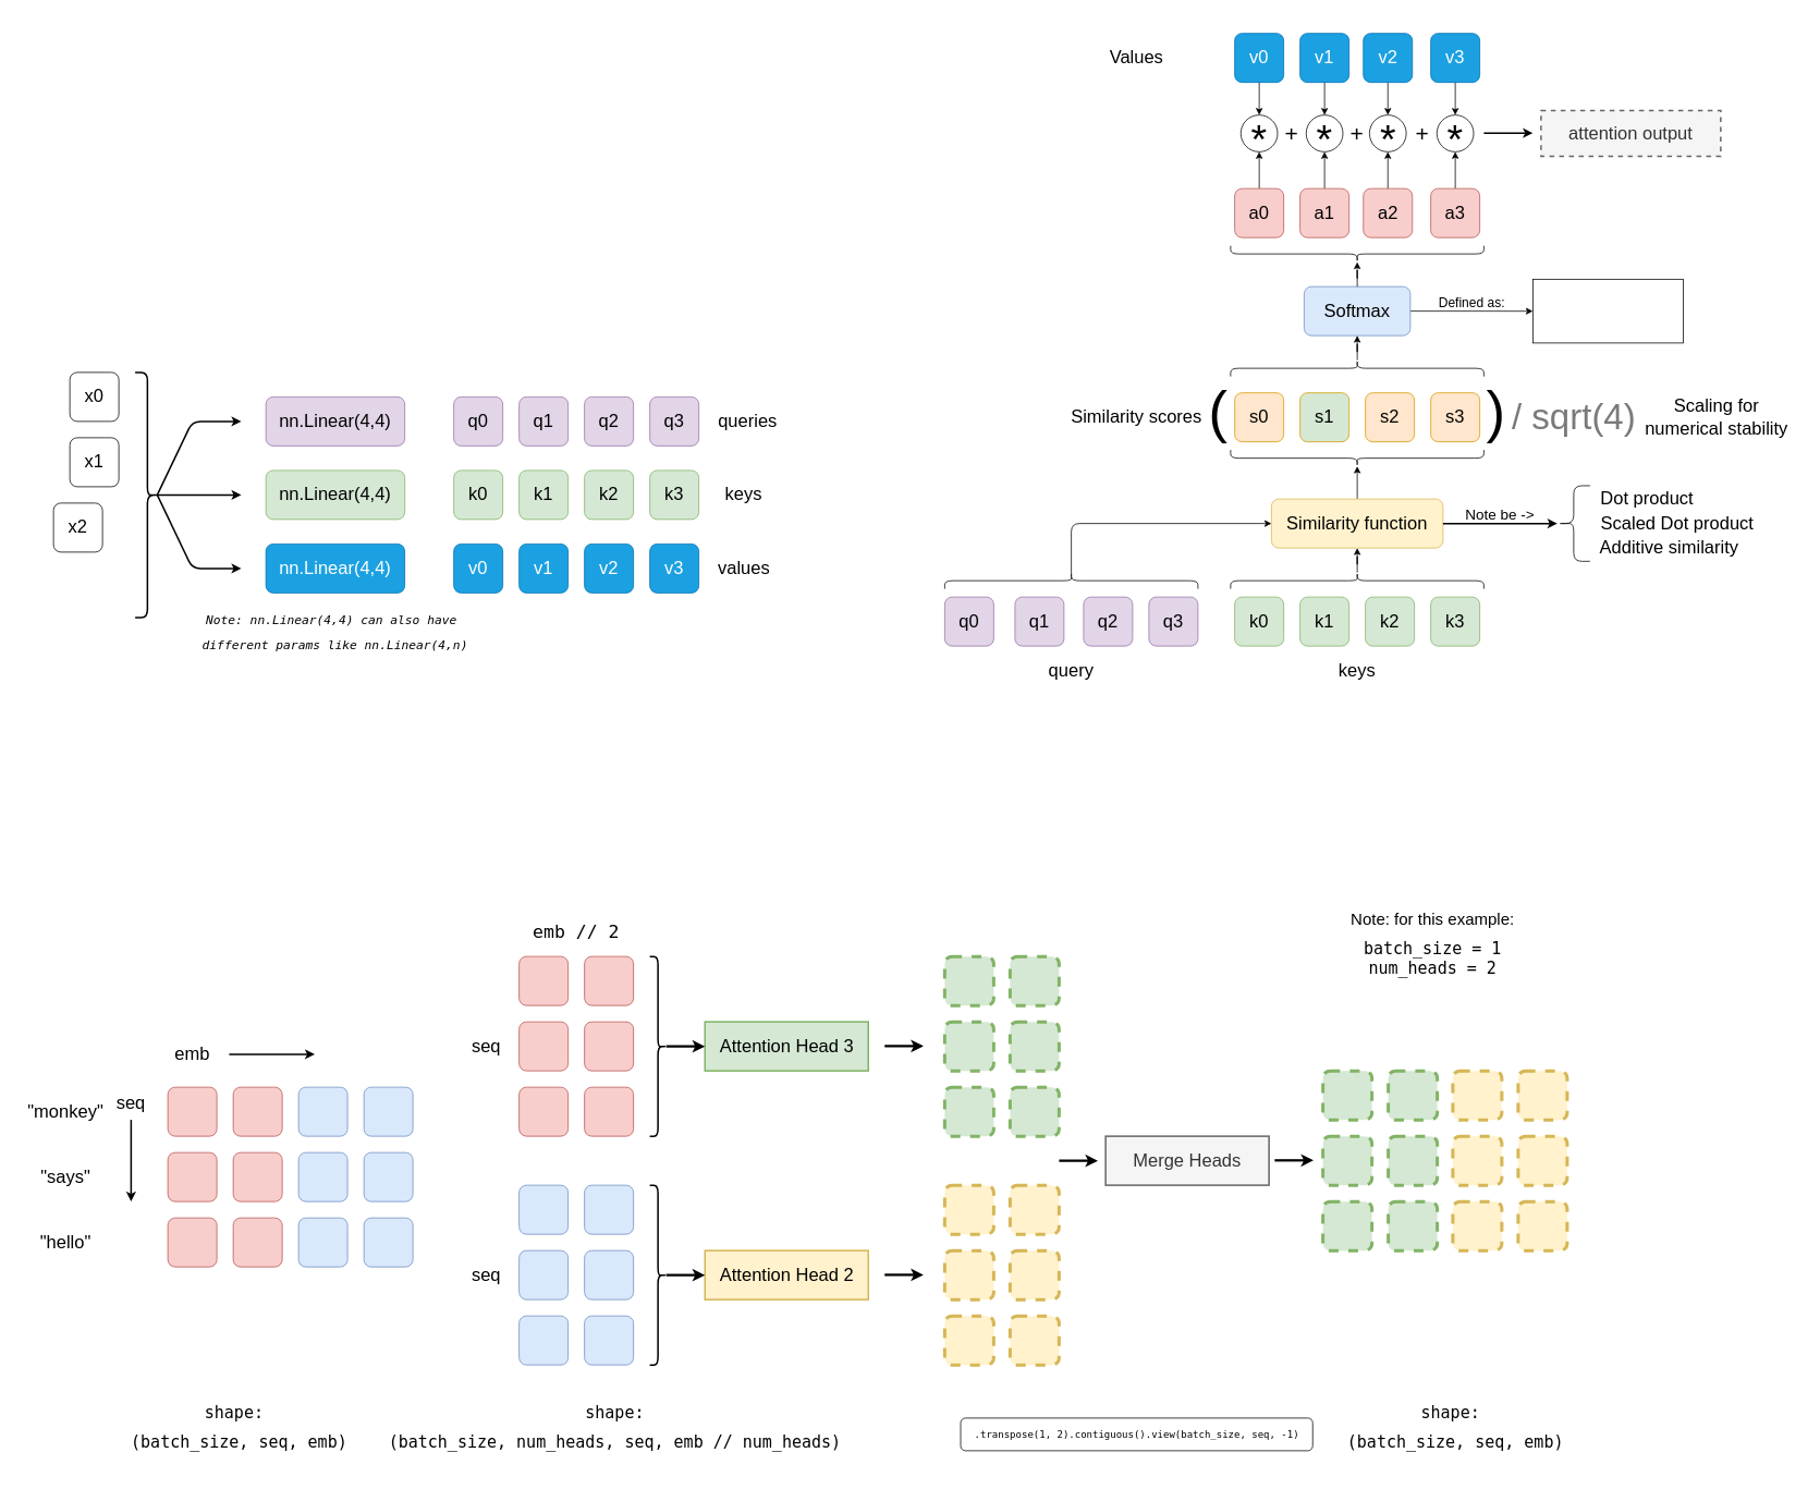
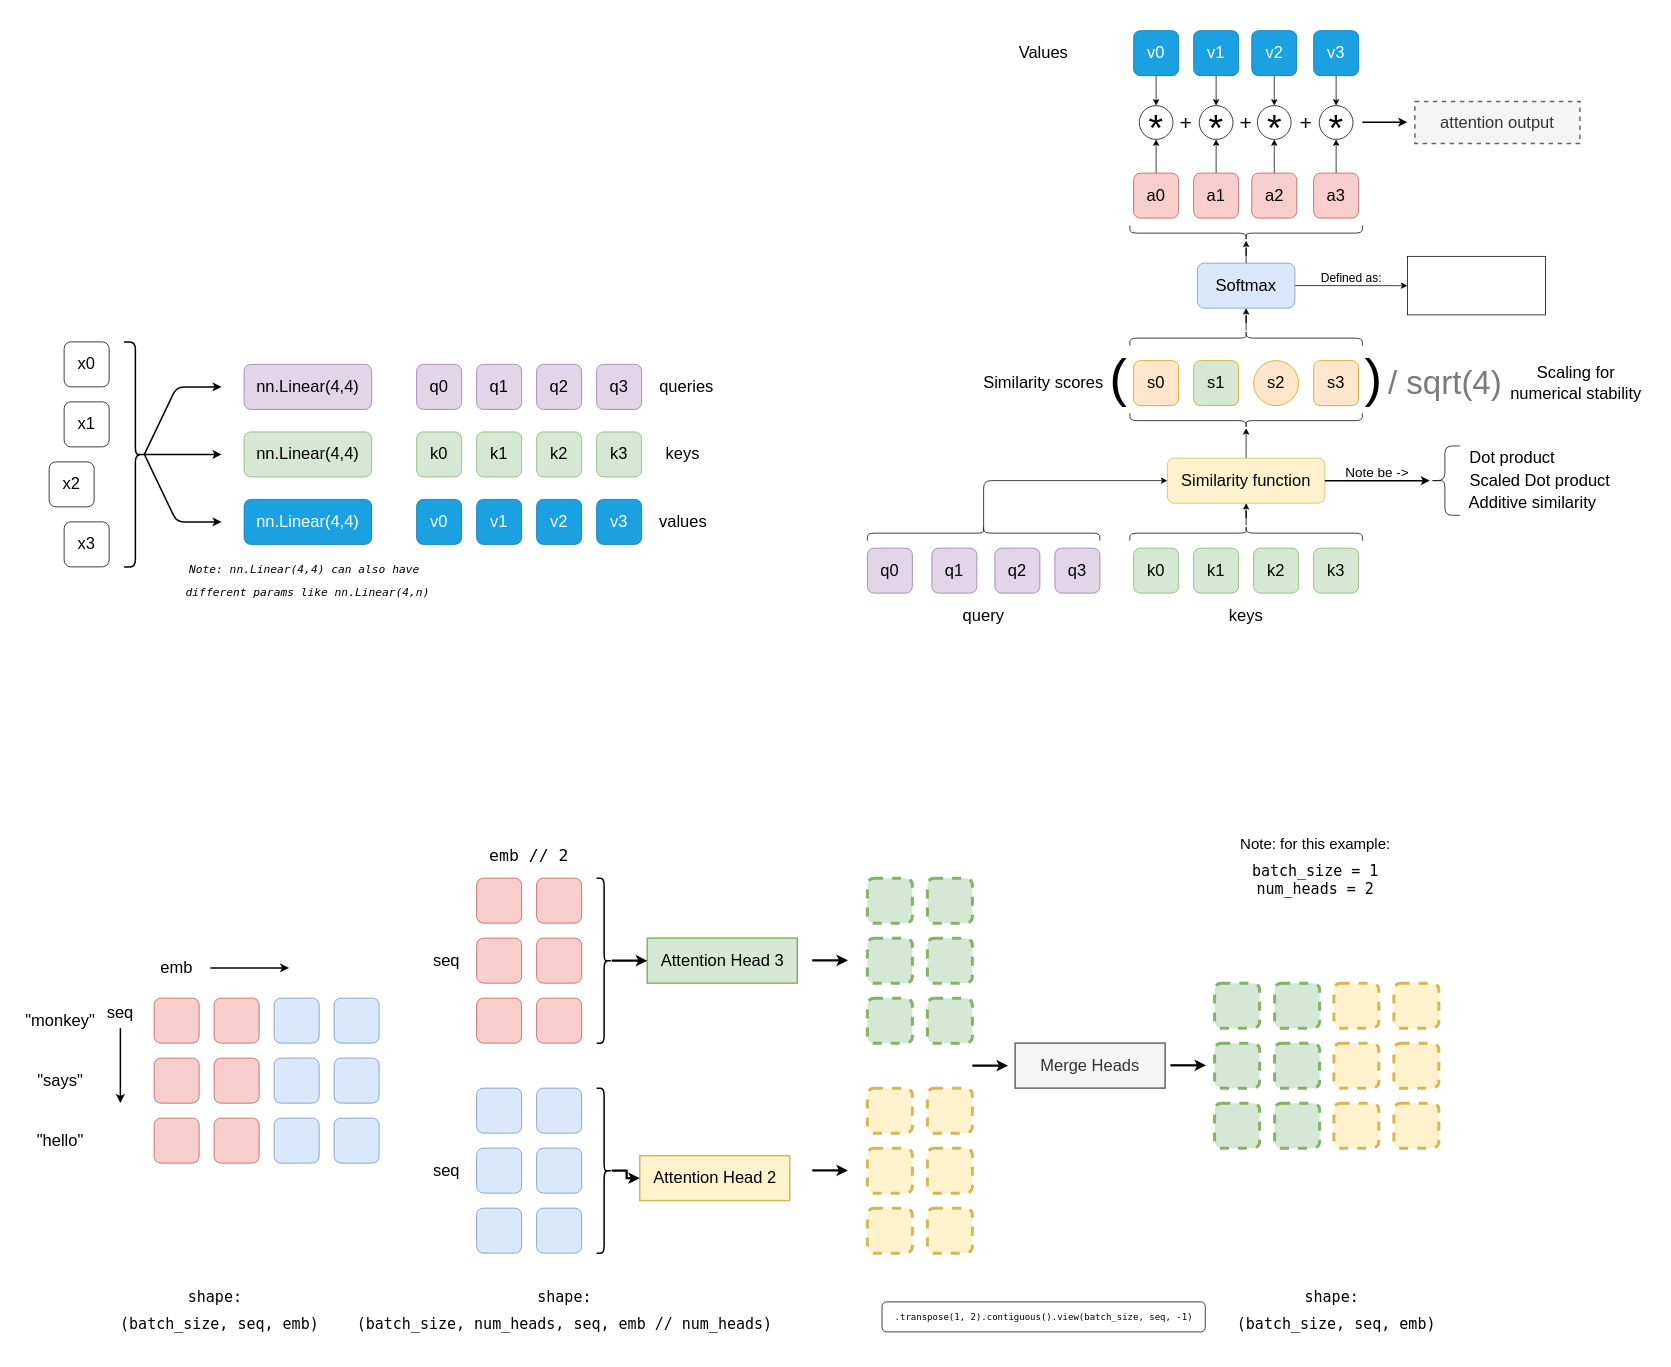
- <mxCell id="14" value="&lt;font style=&quot;font-size: 22px&quot;&gt;s2&lt;/font&gt;" style="rounded=1;whiteSpace=wrap;html=1;fillColor=#ffe6cc;strokeColor=#d79b00;" parent="1" vertex="1"><mxGeometry x="1671" y="480" width="60" height="60" as="geometry" /></mxCell>
+ <mxCell id="14" value="&lt;font style=&quot;font-size: 22px&quot;&gt;s2&lt;/font&gt;" style="ellipse;whiteSpace=wrap;html=1;fillColor=#ffe6cc;strokeColor=#d79b00;" parent="1" vertex="1"><mxGeometry x="1671" y="480" width="60" height="60" as="geometry" /></mxCell>
+ <mxCell id="69" value="&lt;font style=&quot;font-size: 22px&quot;&gt;x3&lt;/font&gt;" style="rounded=1;whiteSpace=wrap;html=1;direction=south;" vertex="1" parent="1"><mxGeometry x="85" y="695" width="60" height="60" as="geometry" /></mxCell>
- <mxCell id="133" value="&lt;font style=&quot;font-size: 22px&quot;&gt;Attention Head 2&lt;/font&gt;" style="rounded=0;whiteSpace=wrap;html=1;strokeWidth=2;fillColor=#fff2cc;strokeColor=#d6b656;" vertex="1" parent="1"><mxGeometry x="862.5" y="1530" width="200" height="60" as="geometry" /></mxCell>
+ <mxCell id="133" value="&lt;font style=&quot;font-size: 22px&quot;&gt;Attention Head 2&lt;/font&gt;" style="rounded=0;whiteSpace=wrap;html=1;strokeWidth=2;fillColor=#fff2cc;strokeColor=#d6b656;" vertex="1" parent="1"><mxGeometry x="852.5" y="1540" width="200" height="60" as="geometry" /></mxCell>
